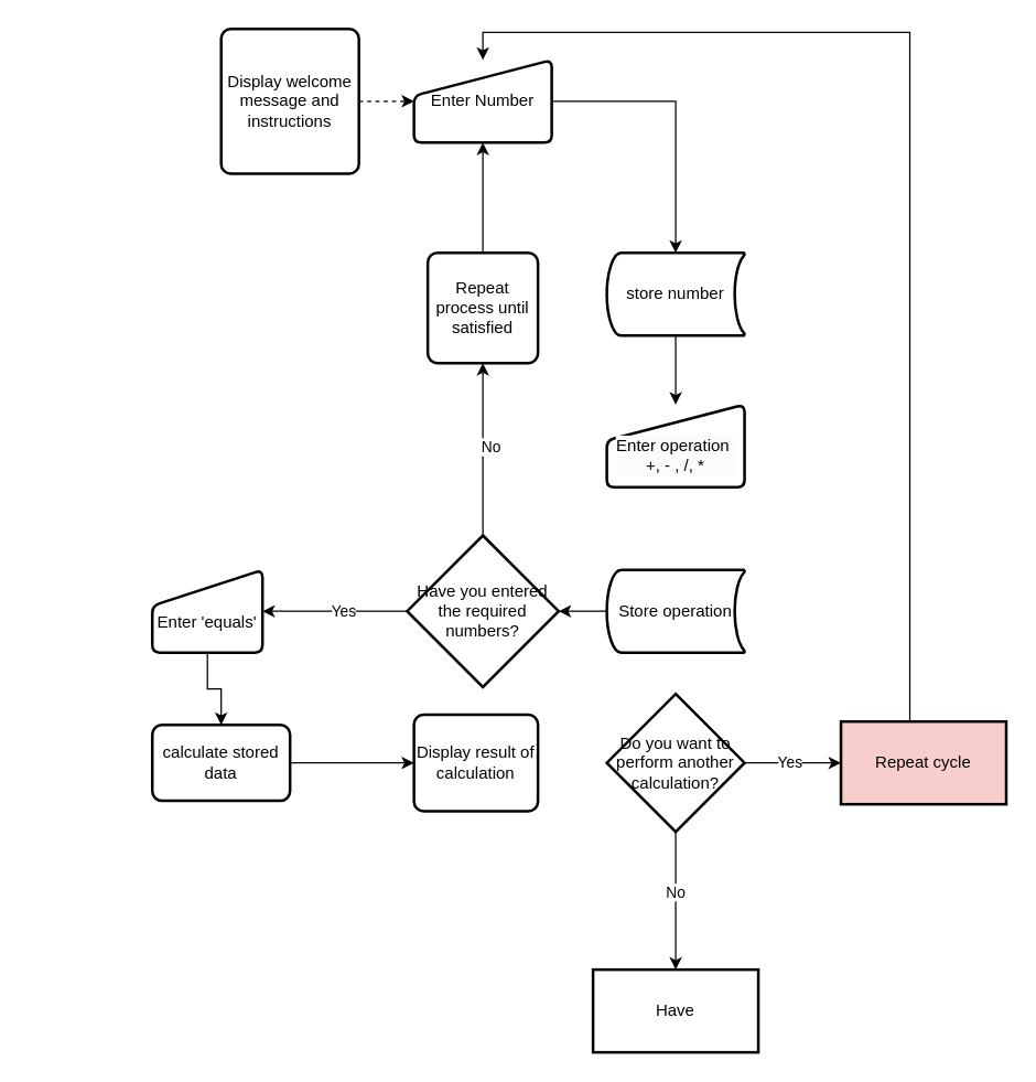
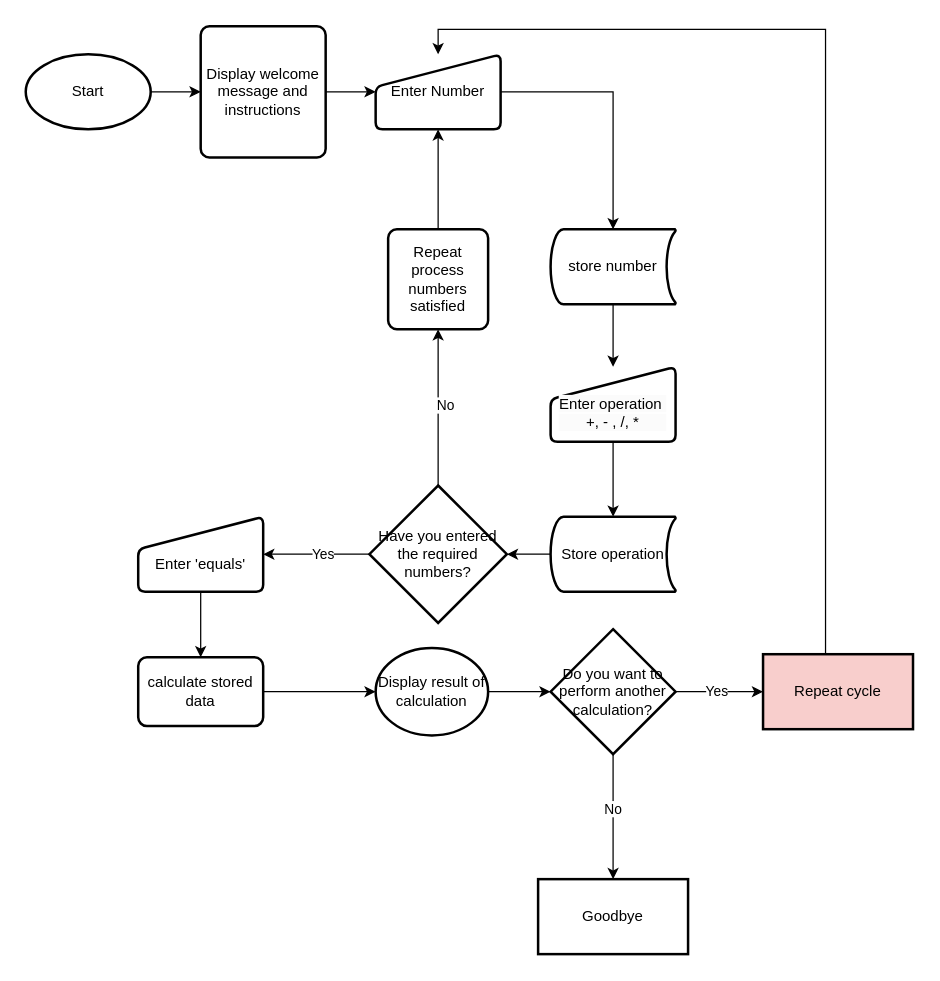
+ <mxCell id="5" value="Start" style="strokeWidth=2;html=1;shape=mxgraph.flowchart.start_1;whiteSpace=wrap;" parent="1" vertex="1"><mxGeometry y="43" width="100" height="60" as="geometry" x="20" /></mxCell>
+ <mxCell id="4" style="edgeStyle=orthogonalEdgeStyle;rounded=0;orthogonalLoop=1;jettySize=auto;html=1;" parent="1" source="5" target="3" edge="1"><mxGeometry relative="1" as="geometry" /></mxCell>
- <mxCell id="2" value="" style="edgeStyle=orthogonalEdgeStyle;rounded=0;orthogonalLoop=1;jettySize=auto;html=1;dashed=1;" edge="1" parent="1" source="3" target="28"><mxGeometry relative="1" as="geometry" /></mxCell>
+ <mxCell id="2" value="" style="edgeStyle=orthogonalEdgeStyle;rounded=0;orthogonalLoop=1;jettySize=auto;html=1;" edge="1" parent="1" source="3" target="28"><mxGeometry relative="1" as="geometry" /></mxCell>
- <mxCell id="17" value="Repeat process until satisfied" style="rounded=1;whiteSpace=wrap;html=1;absoluteArcSize=1;arcSize=14;strokeWidth=2;" parent="1" vertex="1"><mxGeometry x="310" y="183" width="80" height="80" as="geometry" /></mxCell>
+ <mxCell id="17" value="Repeat process numbers satisfied" style="rounded=1;whiteSpace=wrap;html=1;absoluteArcSize=1;arcSize=14;strokeWidth=2;" parent="1" vertex="1"><mxGeometry x="310" y="183" width="80" height="80" as="geometry" /></mxCell>
+ <mxCell id="30" value="" style="edgeStyle=orthogonalEdgeStyle;rounded=0;orthogonalLoop=1;jettySize=auto;html=1;" edge="1" parent="1" source="31" target="9"><mxGeometry relative="1" as="geometry" /></mxCell>
- <mxCell id="33" value="&lt;div&gt;&lt;br&gt;&lt;/div&gt;Enter 'equals'" style="html=1;strokeWidth=2;shape=manualInput;whiteSpace=wrap;rounded=1;size=26;arcSize=11;" vertex="1" parent="1"><mxGeometry x="110" y="413" width="80" height="60" as="geometry" /></mxCell>
+ <mxCell id="33" value="&lt;div&gt;&lt;br&gt;&lt;/div&gt;Enter 'equals'" style="html=1;strokeWidth=2;shape=manualInput;whiteSpace=wrap;rounded=1;size=26;arcSize=11;" vertex="1" parent="1"><mxGeometry x="110" y="413" width="100" height="60" as="geometry" /></mxCell>
- <mxCell id="19" value="Display result of calculation" style="rounded=1;whiteSpace=wrap;html=1;absoluteArcSize=1;arcSize=14;strokeWidth=2;" parent="1" vertex="1"><mxGeometry x="300" y="518" width="90" height="70" as="geometry" /></mxCell>
+ <mxCell id="19" value="Display result of calculation" style="ellipse;whiteSpace=wrap;html=1;absoluteArcSize=1;arcSize=14;strokeWidth=2;" parent="1" vertex="1"><mxGeometry x="300" y="518" width="90" height="70" as="geometry" /></mxCell>
+ <mxCell id="18" value="" style="edgeStyle=orthogonalEdgeStyle;rounded=0;orthogonalLoop=1;jettySize=auto;html=1;" parent="1" source="19" target="24" edge="1"><mxGeometry relative="1" as="geometry" /></mxCell>
- <mxCell id="25" value="Have" style="whiteSpace=wrap;html=1;strokeWidth=2;" parent="1" vertex="1"><mxGeometry x="430" y="703" width="120" height="60" as="geometry" /></mxCell>
+ <mxCell id="25" value="Goodbye" style="whiteSpace=wrap;html=1;strokeWidth=2;" parent="1" vertex="1"><mxGeometry x="430" y="703" width="120" height="60" as="geometry" /></mxCell>
